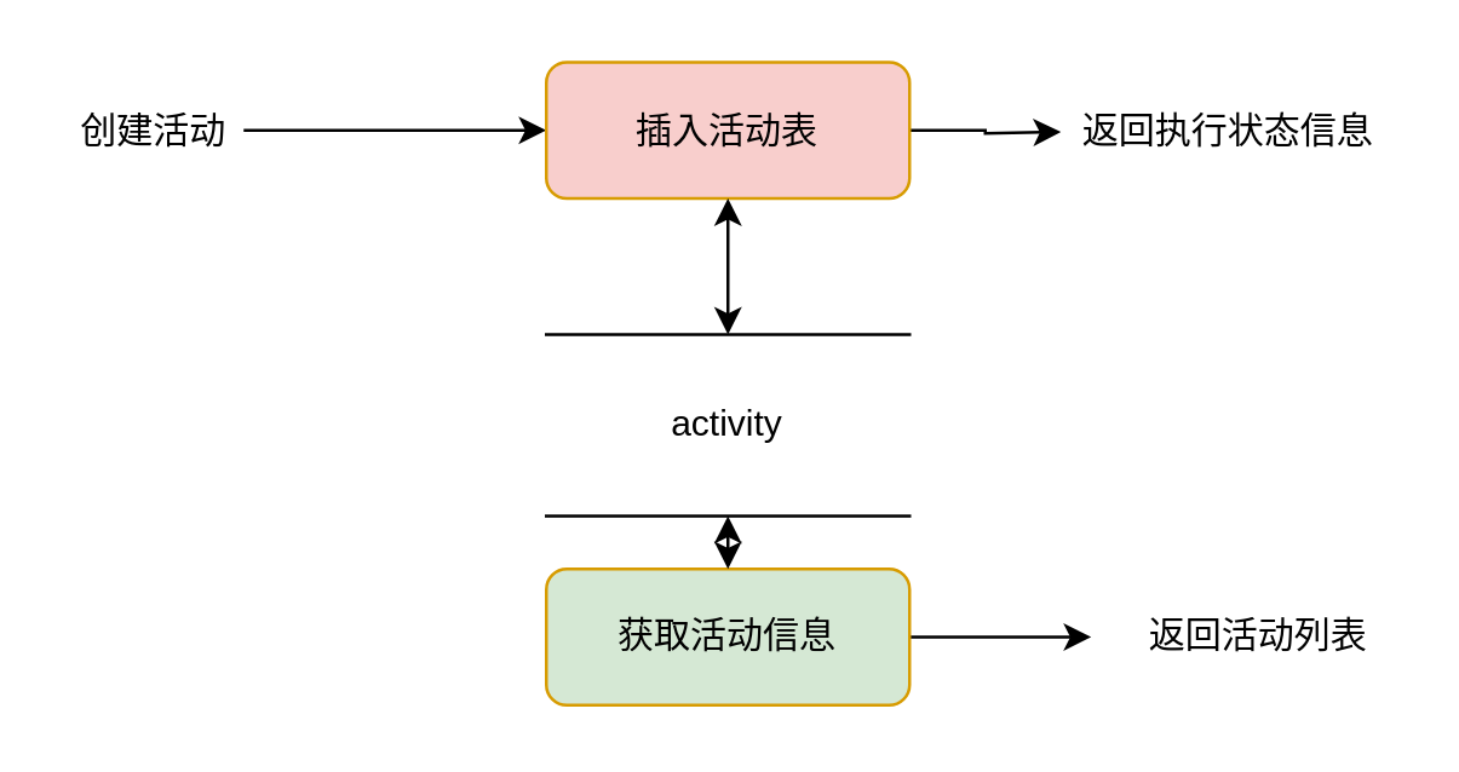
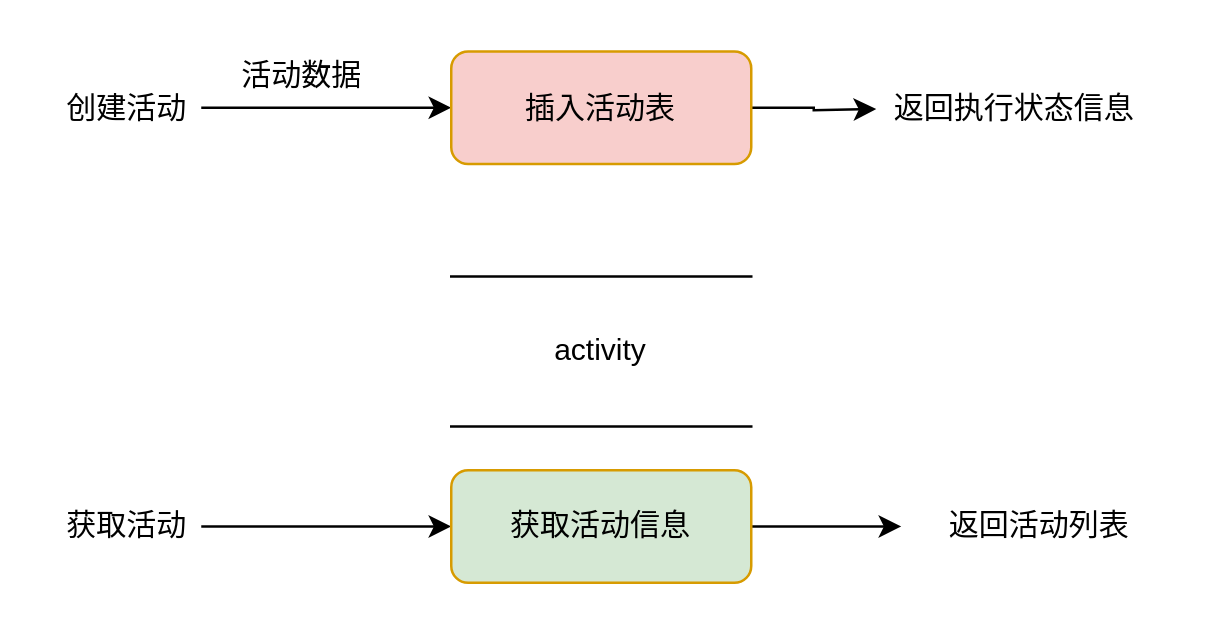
+ <mxCell id="14" value="活动数据" style="text;html=1;align=center;verticalAlign=middle;resizable=0;points=[];autosize=1;strokeColor=none;fillColor=none;" vertex="1" parent="1"><mxGeometry x="90" y="20" width="60" height="20" as="geometry" /></mxCell>
- <mxCell id="13" value="" style="endArrow=classic;startArrow=classic;html=1;rounded=0;exitX=0.5;exitY=0;exitDx=0;exitDy=0;entryX=0.5;entryY=1;entryDx=0;entryDy=0;" edge="1" parent="1" source="6" target="11"><mxGeometry width="50" height="50" relative="1" as="geometry"><mxPoint x="470" y="160" as="sourcePoint" /><mxPoint x="520" y="110" as="targetPoint" /></mxGeometry></mxCell>
- <mxCell id="7" value="" style="endArrow=classic;startArrow=classic;html=1;rounded=0;entryX=0.5;entryY=1;entryDx=0;entryDy=0;exitX=0.5;exitY=0;exitDx=0;exitDy=0;" edge="1" parent="1" source="5" target="6"><mxGeometry width="50" height="50" relative="1" as="geometry"><mxPoint x="470" y="360" as="sourcePoint" /><mxPoint x="520" y="310" as="targetPoint" /></mxGeometry></mxCell>
+ <mxCell id="3" value="获取活动" style="text;html=1;align=center;verticalAlign=middle;resizable=0;points=[];autosize=1;strokeColor=none;fillColor=none;" vertex="1" parent="1"><mxGeometry x="20" y="200" width="60" height="20" as="geometry" /></mxCell>
+ <mxCell id="2" style="edgeStyle=orthogonalEdgeStyle;rounded=0;orthogonalLoop=1;jettySize=auto;html=1;entryX=0;entryY=0.5;entryDx=0;entryDy=0;" edge="1" parent="1" source="3" target="5"><mxGeometry relative="1" as="geometry" /></mxCell>
